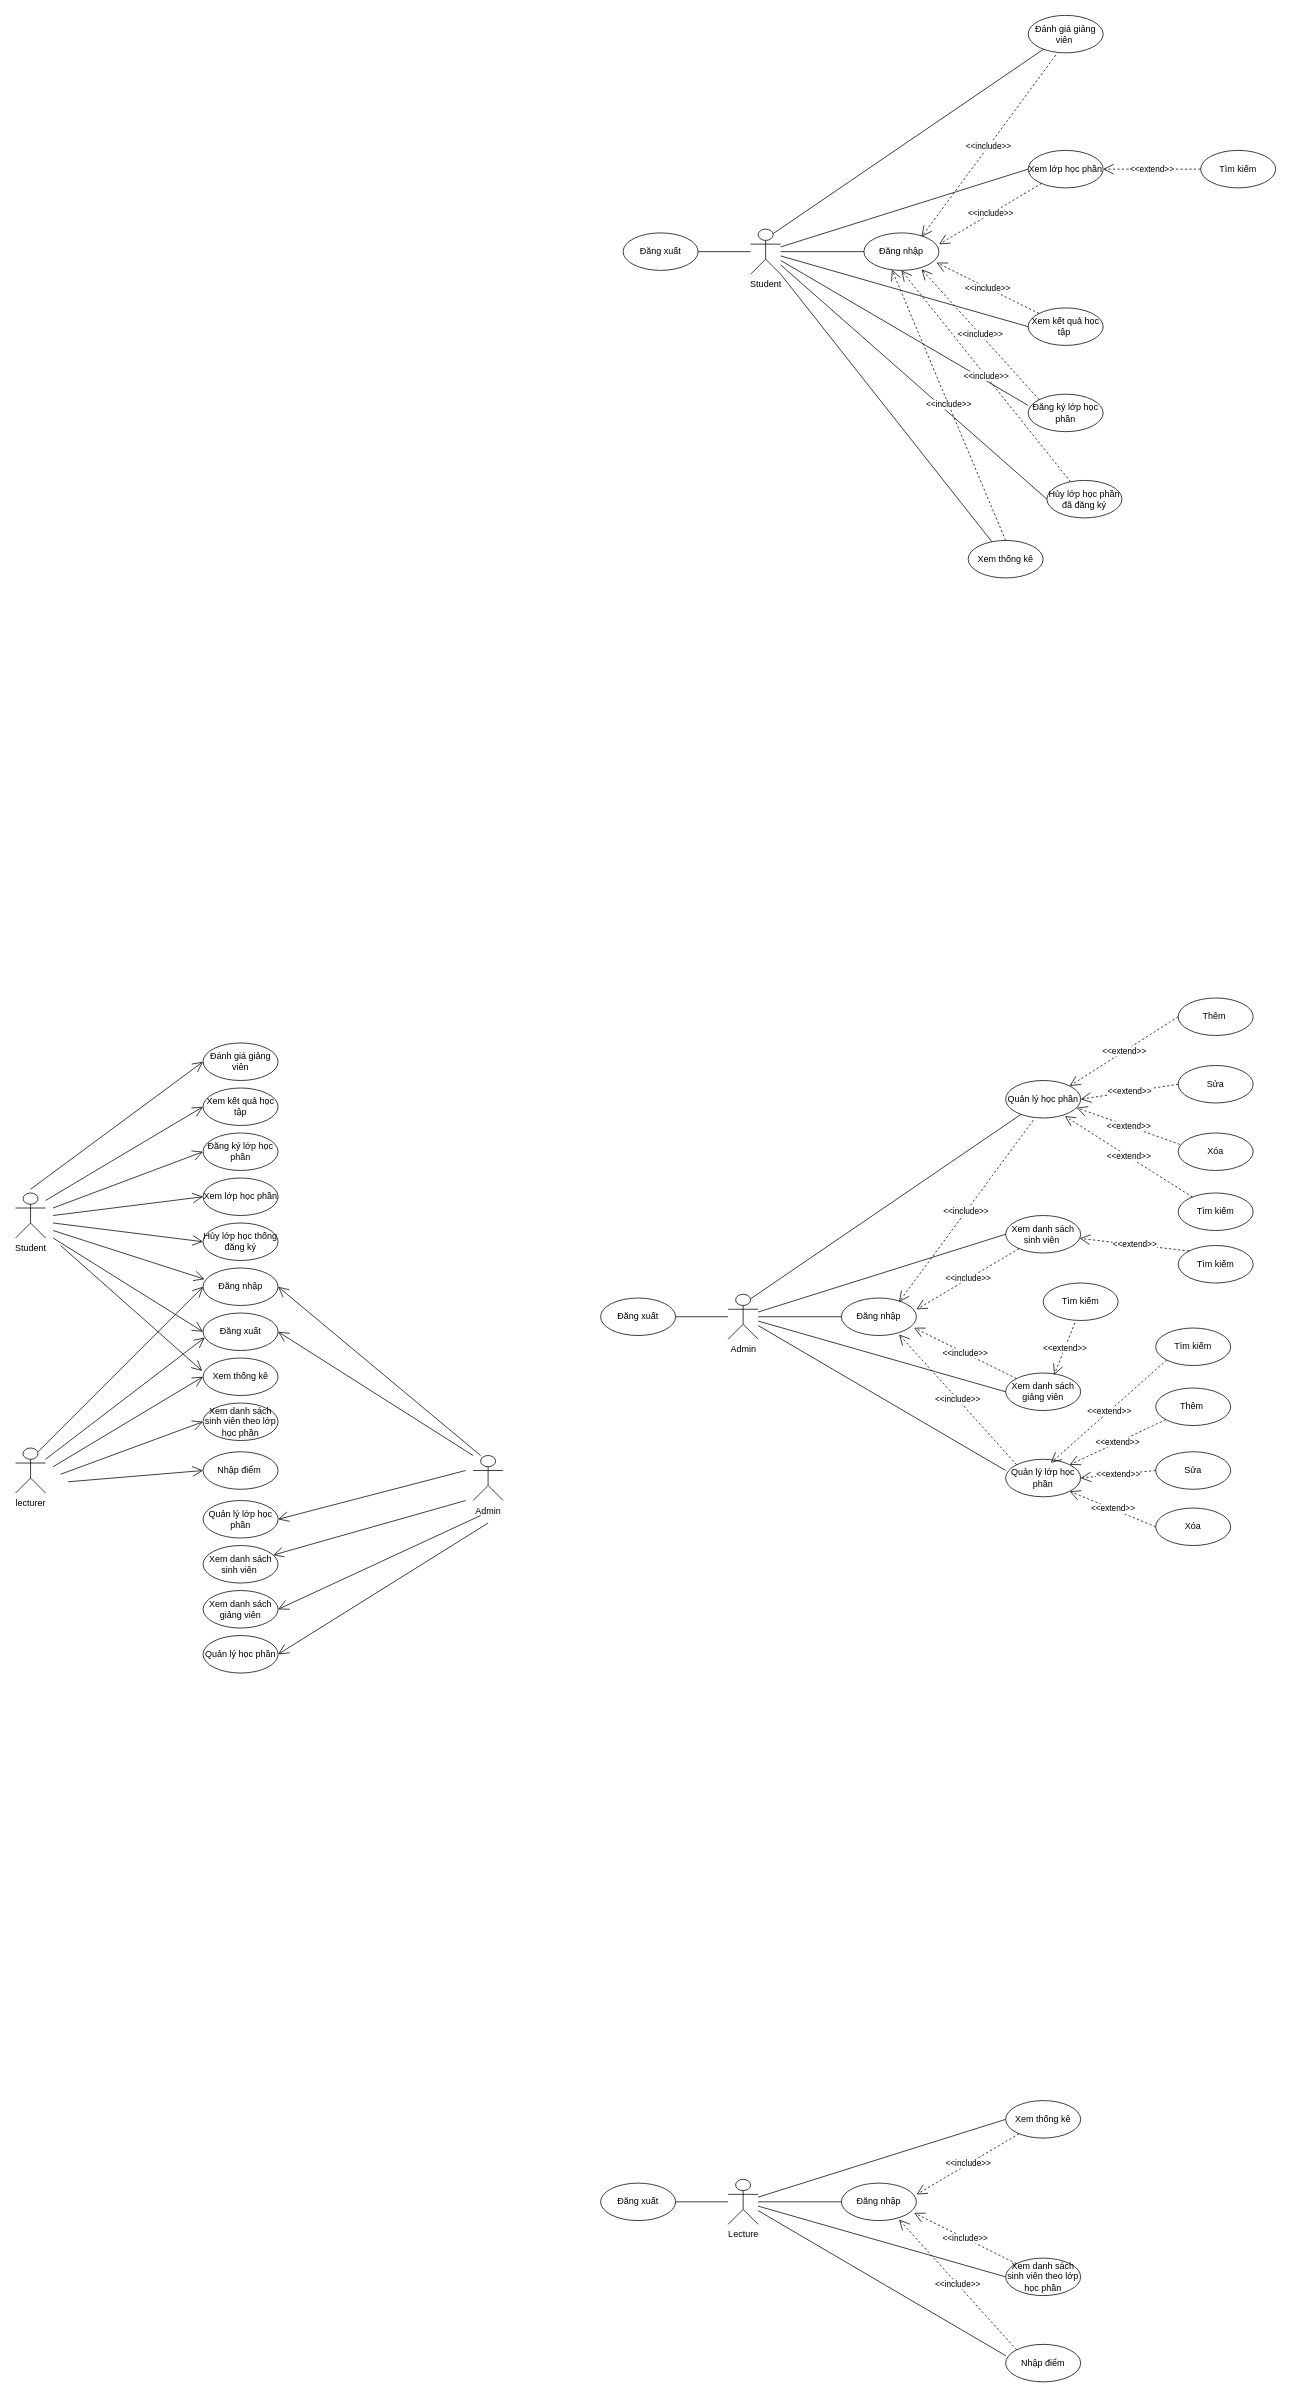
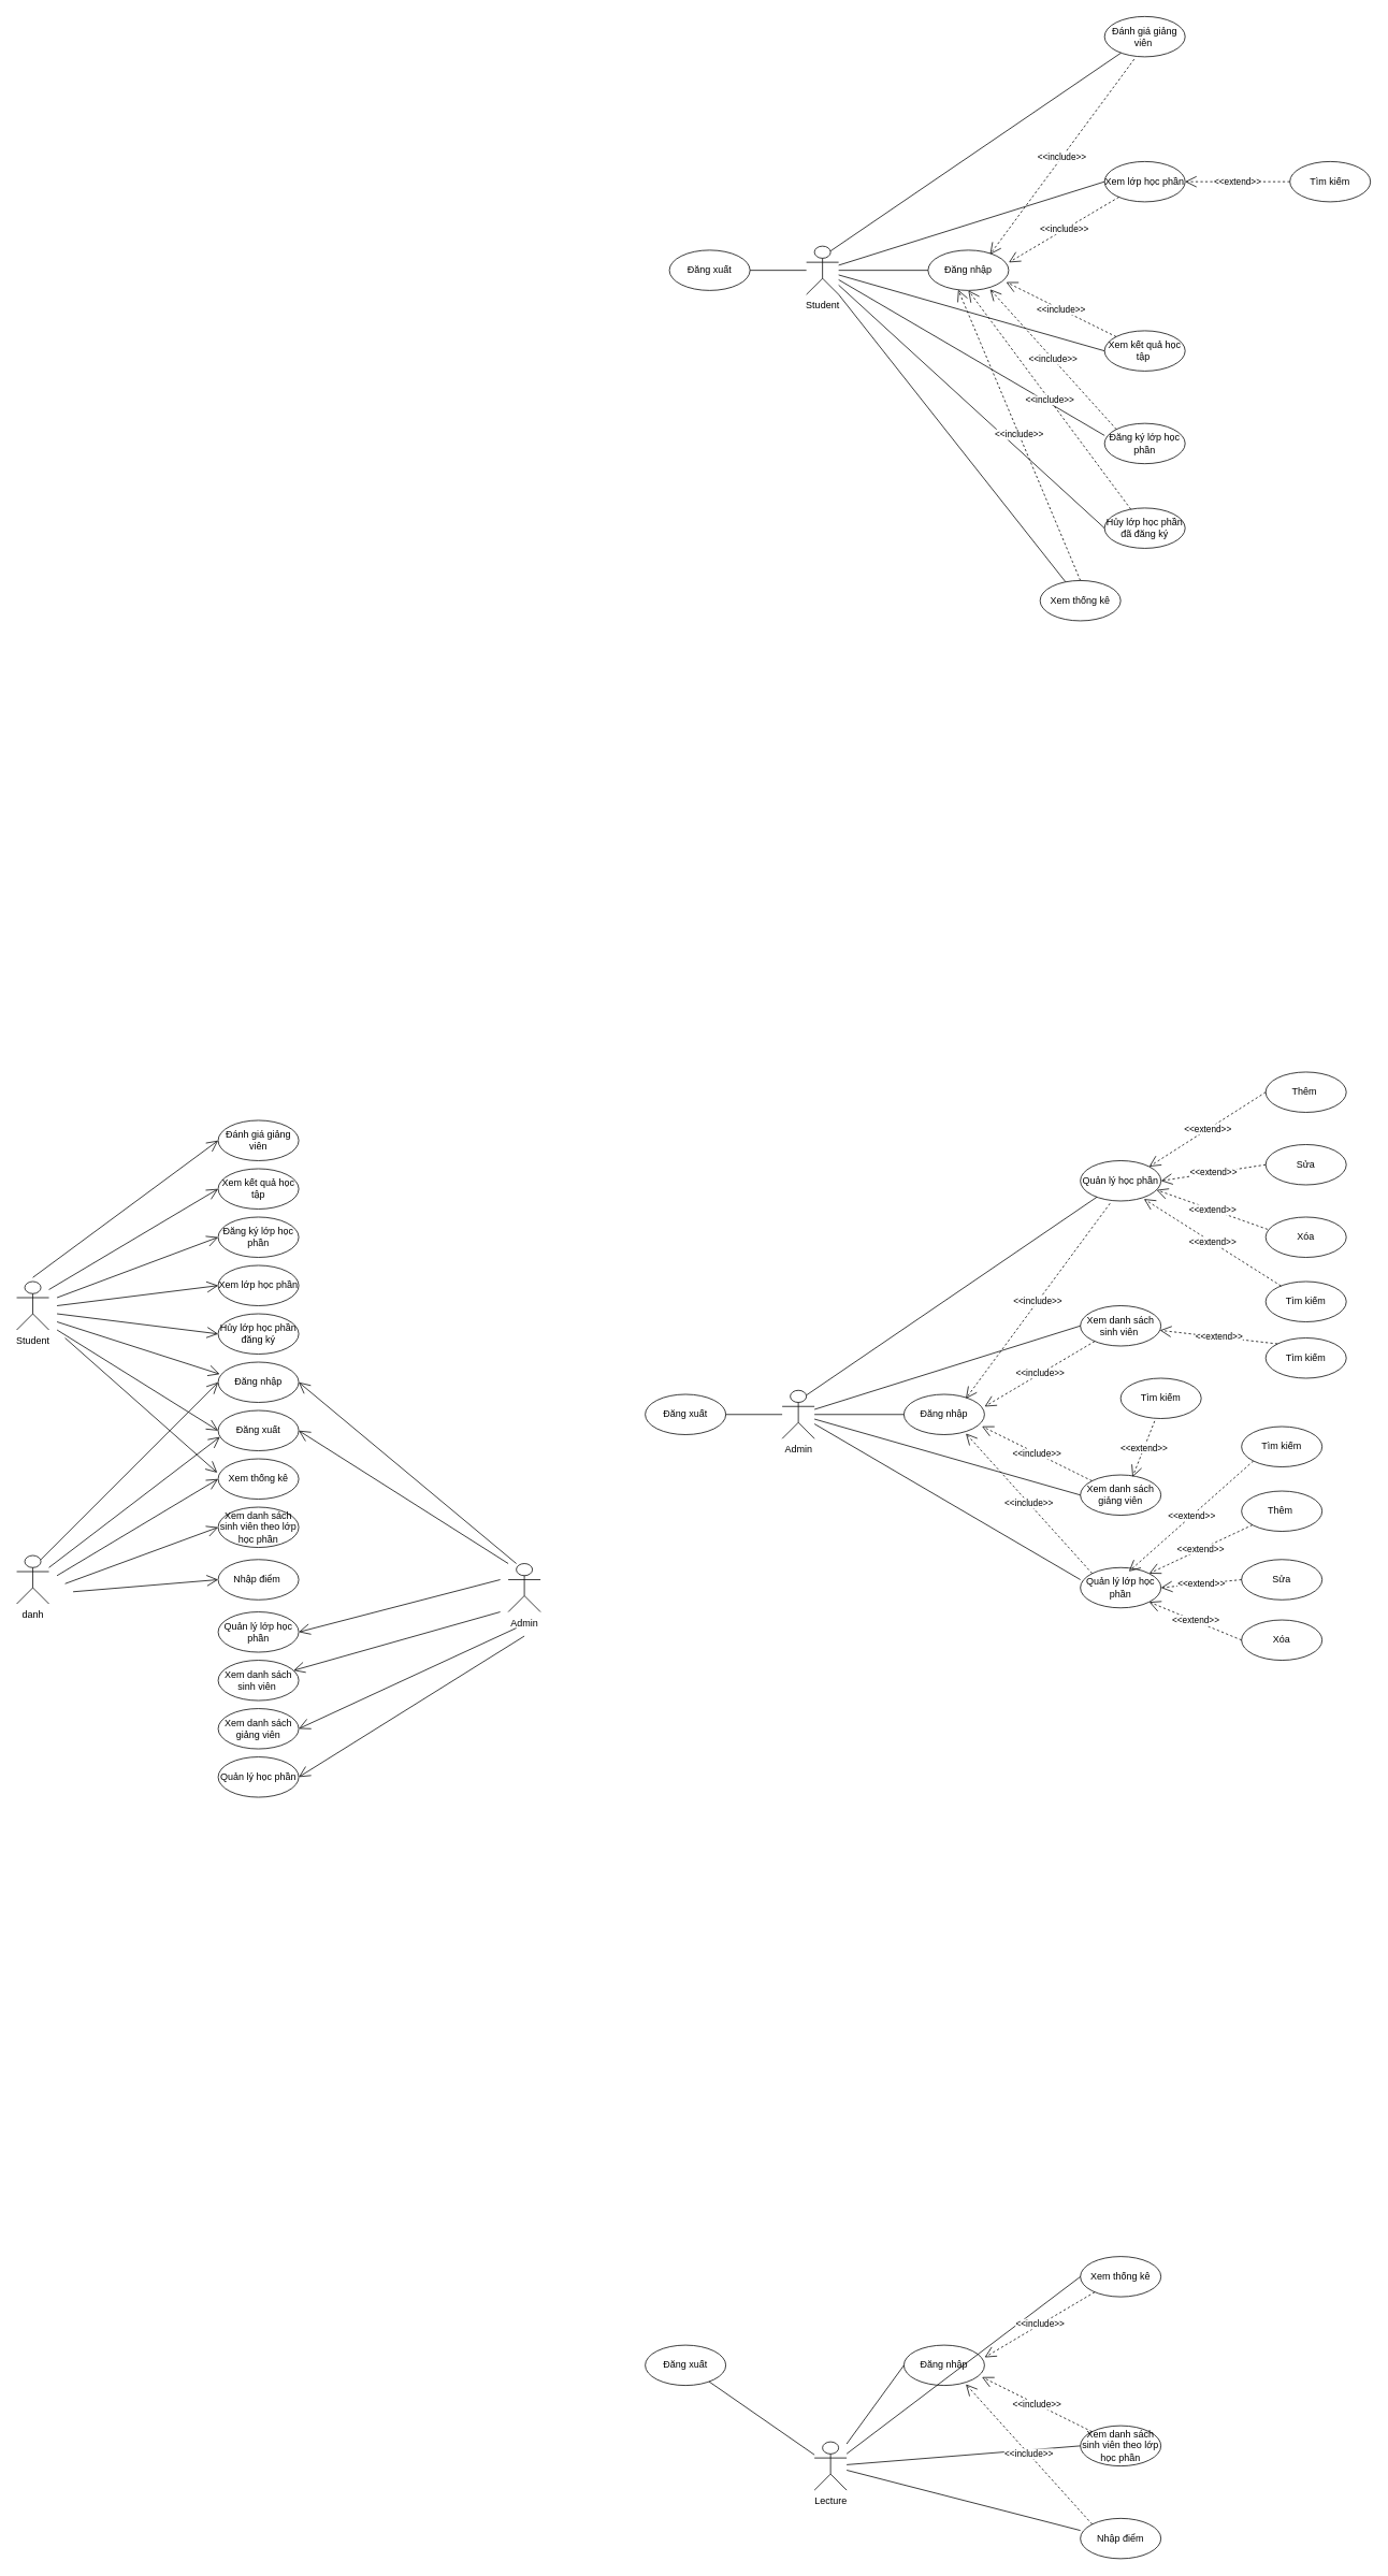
- <mxCell id="84" value="Hủy lớp học phần đã đăng ký" style="ellipse;whiteSpace=wrap;html=1;" vertex="1" parent="1"><mxGeometry x="1395" y="640" width="100" height="50" as="geometry" /></mxCell>
+ <mxCell id="84" value="Hủy lớp học phần đã đăng ký" style="ellipse;whiteSpace=wrap;html=1;" vertex="1" parent="1"><mxGeometry x="1370" y="630" width="100" height="50" as="geometry" /></mxCell>
- <mxCell id="9" value="Hủy lớp học thống đăng ký" style="ellipse;whiteSpace=wrap;html=1;" parent="1" vertex="1"><mxGeometry x="270" y="1630" width="100" height="50" as="geometry" /></mxCell>
+ <mxCell id="9" value="Hủy lớp học phần đăng ký" style="ellipse;whiteSpace=wrap;html=1;" parent="1" vertex="1"><mxGeometry x="270" y="1630" width="100" height="50" as="geometry" /></mxCell>
- <mxCell id="4" value="lecturer" style="shape=umlActor;verticalLabelPosition=bottom;verticalAlign=top;html=1;outlineConnect=0;" parent="1" vertex="1"><mxGeometry x="20" y="1930" width="40" height="60" as="geometry" /></mxCell>
+ <mxCell id="4" value="danh" style="shape=umlActor;verticalLabelPosition=bottom;verticalAlign=top;html=1;outlineConnect=0;" parent="1" vertex="1"><mxGeometry x="20" y="1930" width="40" height="60" as="geometry" /></mxCell>
- <mxCell id="67" value="Lecture" style="shape=umlActor;verticalLabelPosition=bottom;verticalAlign=top;html=1;outlineConnect=0;" vertex="1" parent="1"><mxGeometry x="970" y="2905" width="40" height="60" as="geometry" /></mxCell>
+ <mxCell id="67" value="Lecture" style="shape=umlActor;verticalLabelPosition=bottom;verticalAlign=top;html=1;outlineConnect=0;" vertex="1" parent="1"><mxGeometry x="1010" y="3030" width="40" height="60" as="geometry" /></mxCell>
